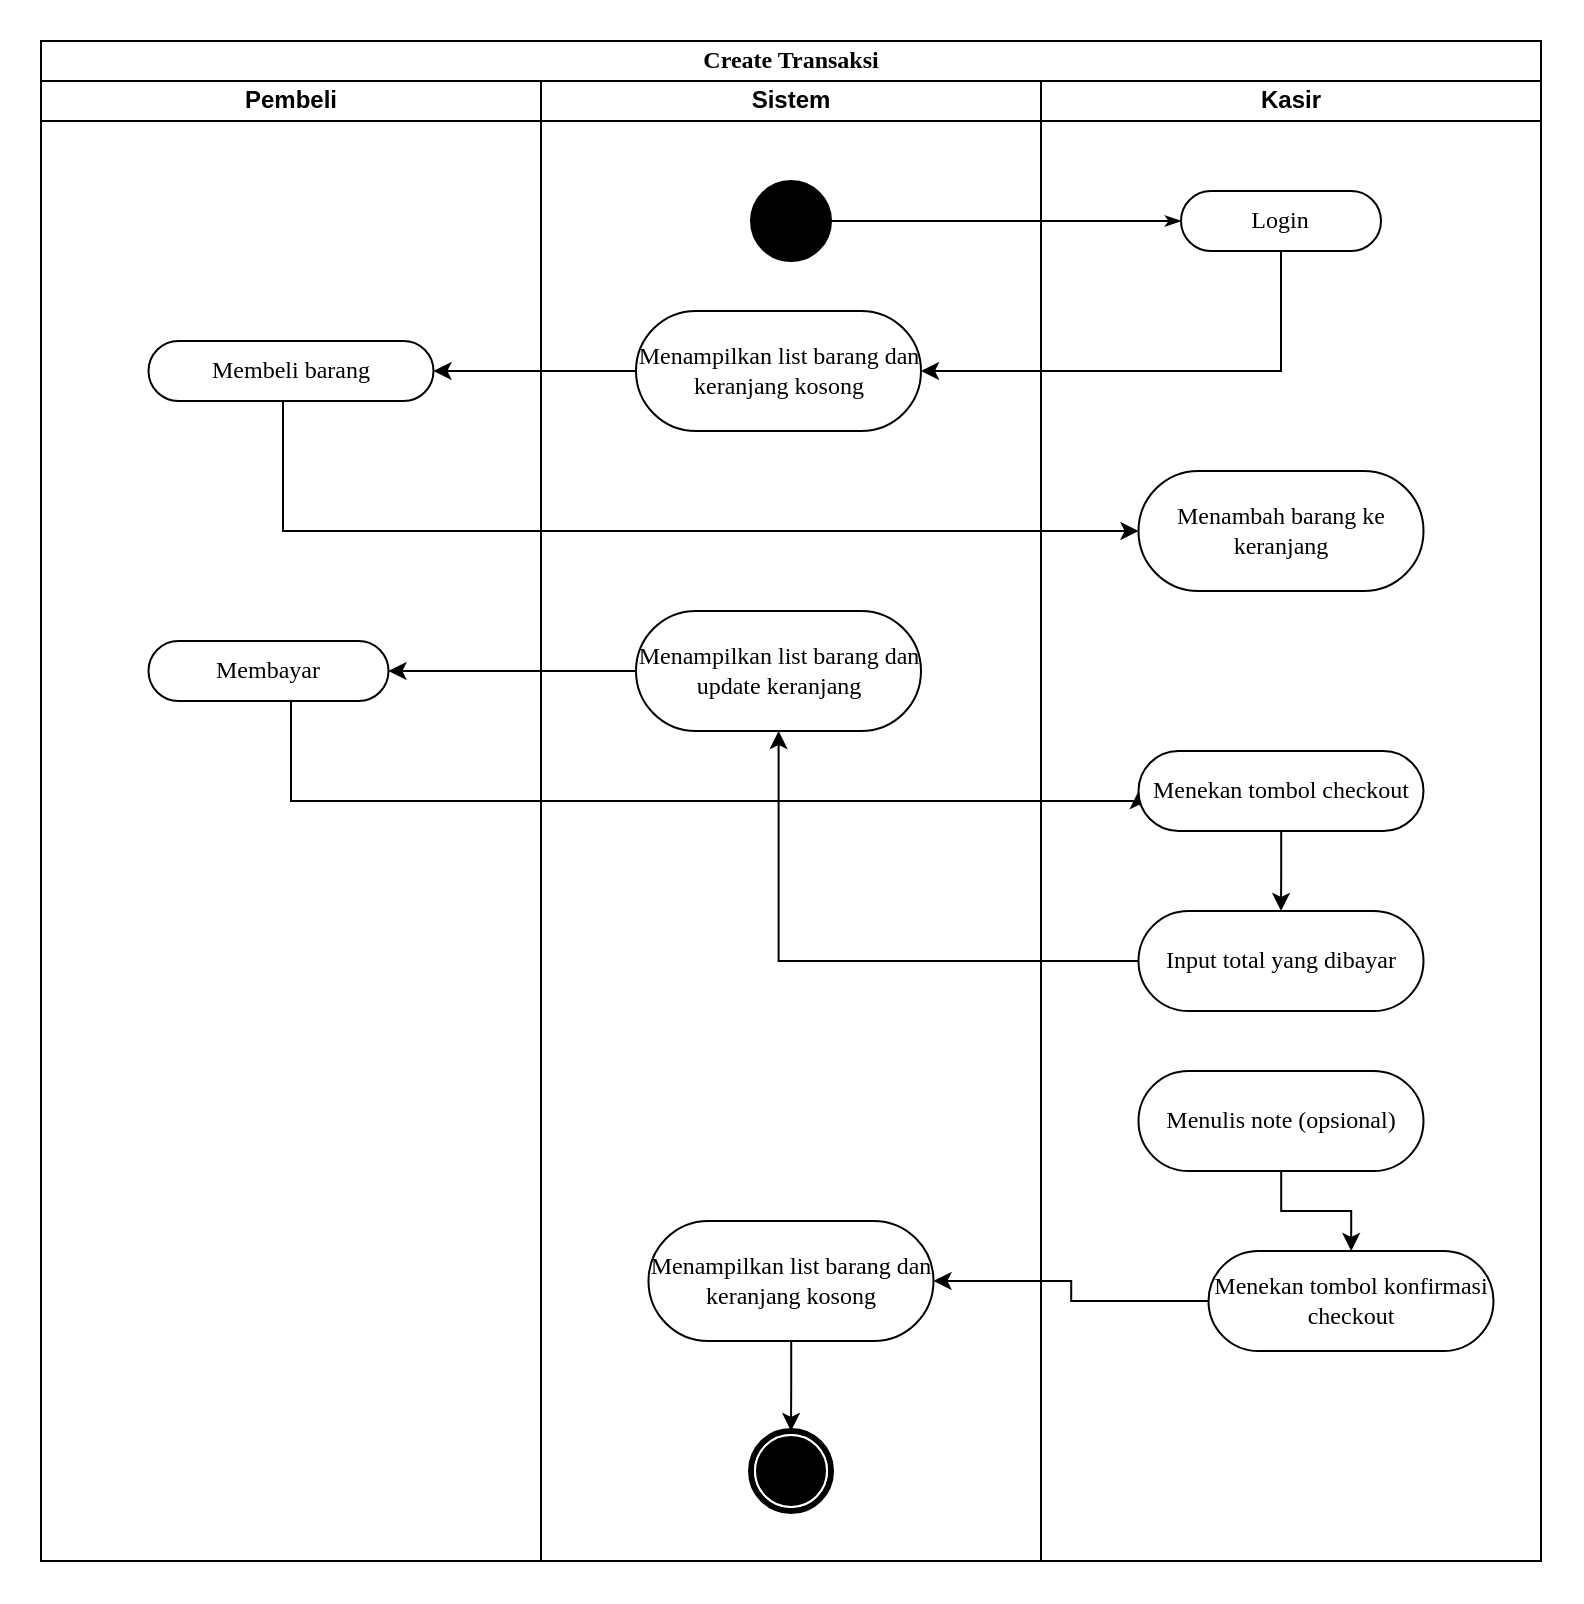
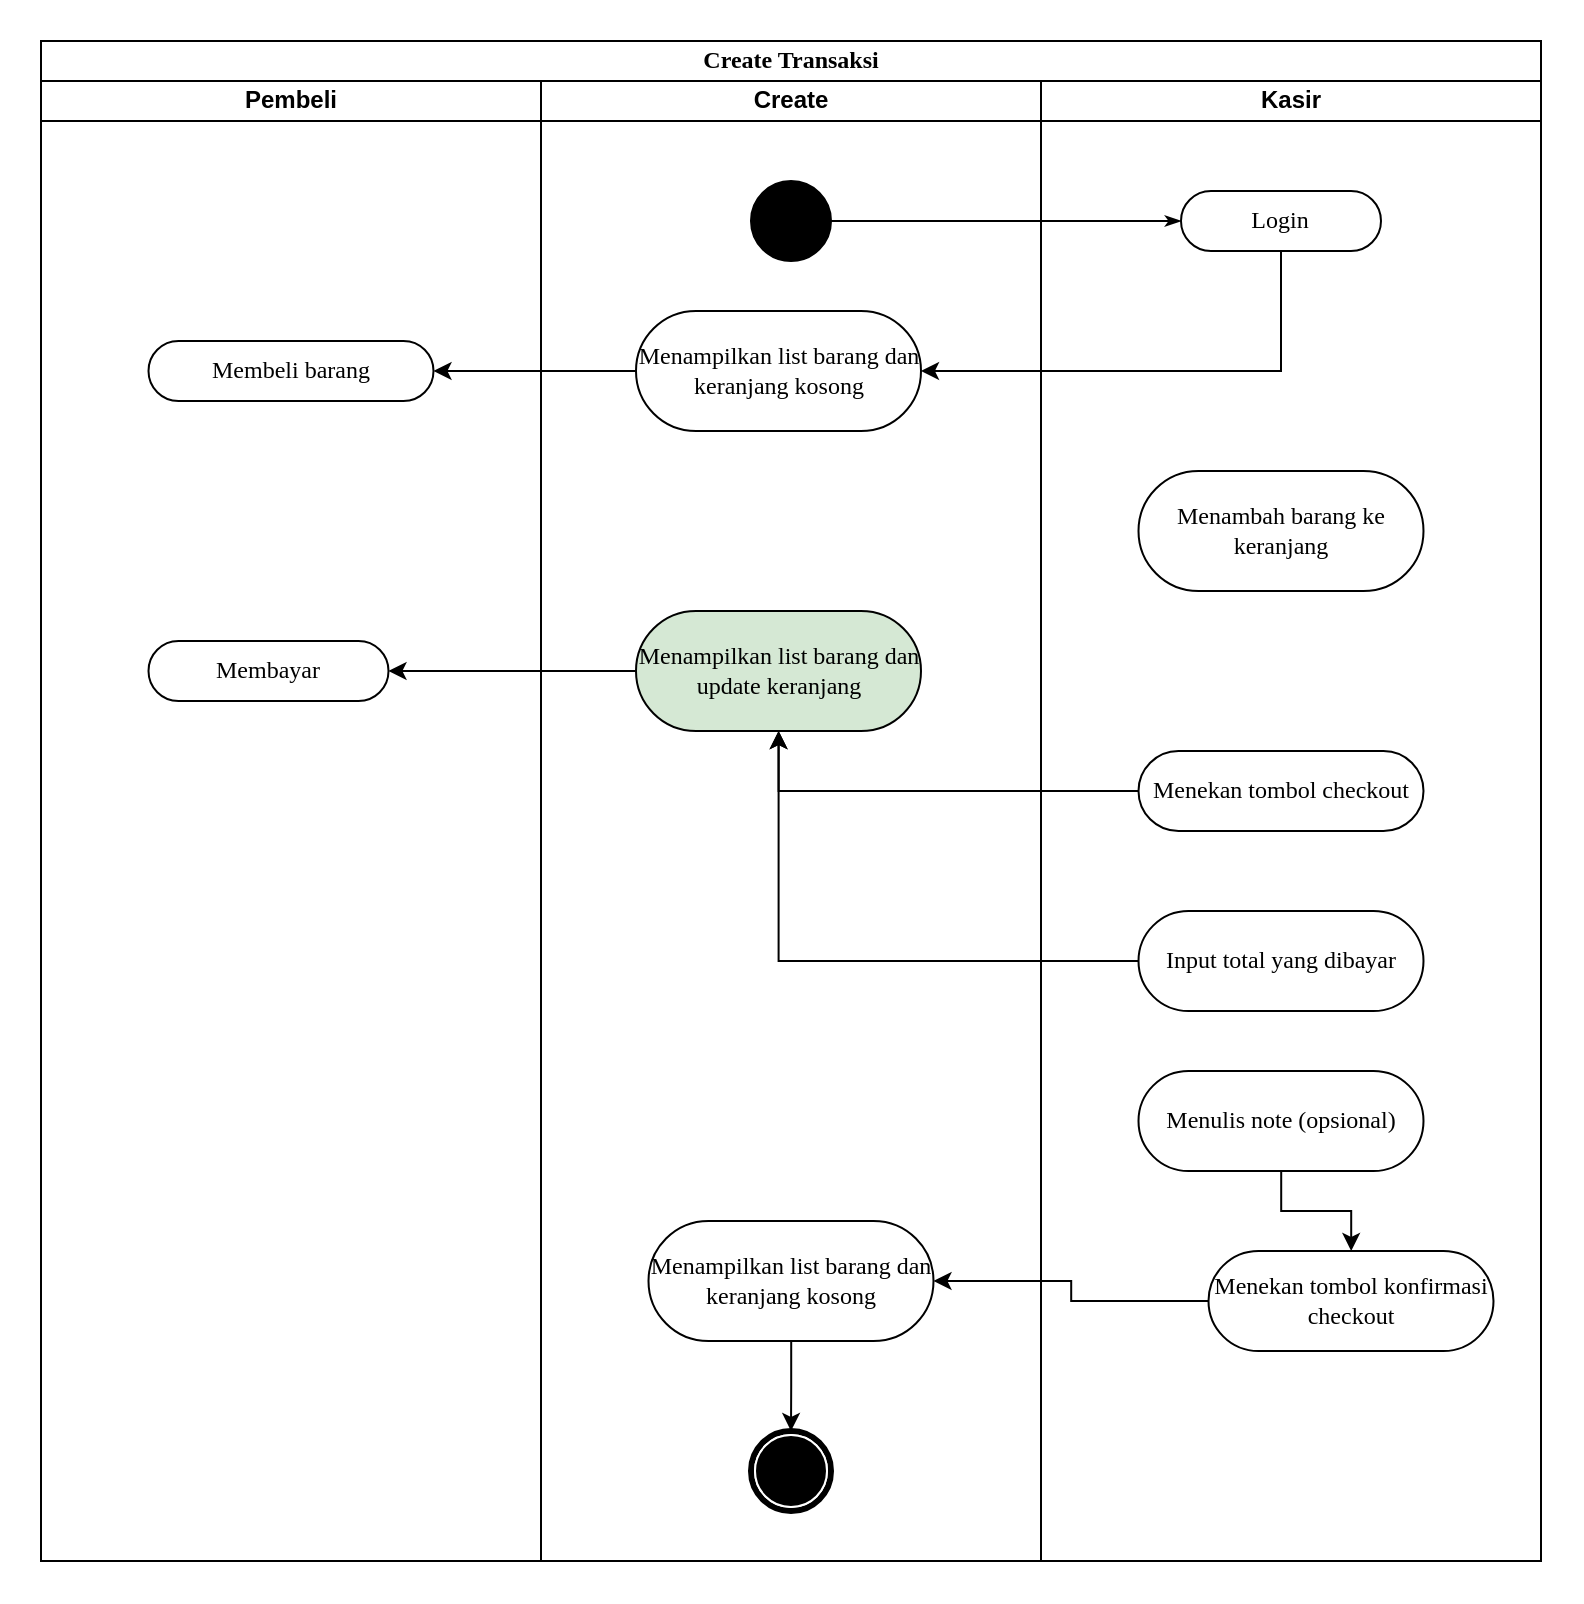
- <mxCell id="6" value="Sistem" style="swimlane;html=1;startSize=20;" parent="2" vertex="1"><mxGeometry x="250" y="20" width="250" height="740" as="geometry" /></mxCell>
+ <mxCell id="6" value="Create" style="swimlane;html=1;startSize=20;" parent="2" vertex="1"><mxGeometry x="250" y="20" width="250" height="740" as="geometry" /></mxCell>
- <mxCell id="16" style="edgeStyle=orthogonalEdgeStyle;rounded=0;orthogonalLoop=1;jettySize=auto;html=1;entryX=0;entryY=0.5;entryDx=0;entryDy=0;" edge="1" parent="2" source="4" target="22"><mxGeometry relative="1" as="geometry"><Array as="points"><mxPoint x="121" y="245" /></Array></mxGeometry></mxCell>
- <mxCell id="9" value="Menampilkan list barang dan update keranjang" style="rounded=1;whiteSpace=wrap;html=1;shadow=0;comic=0;labelBackgroundColor=none;strokeWidth=1;fontFamily=Verdana;fontSize=12;align=center;arcSize=50;" vertex="1" parent="6"><mxGeometry x="47.5" y="265" width="142.5" height="60" as="geometry" /></mxCell>
+ <mxCell id="9" value="Menampilkan list barang dan update keranjang" style="rounded=1;whiteSpace=wrap;html=1;shadow=0;comic=0;labelBackgroundColor=none;strokeWidth=1;fontFamily=Verdana;fontSize=12;align=center;arcSize=50;fillColor=#d5e8d4;" vertex="1" parent="6"><mxGeometry x="47.5" y="265" width="142.5" height="60" as="geometry" /></mxCell>
- <mxCell id="18" style="edgeStyle=orthogonalEdgeStyle;rounded=0;orthogonalLoop=1;jettySize=auto;html=1;entryX=0;entryY=0.5;entryDx=0;entryDy=0;" edge="1" parent="2" source="5" target="24"><mxGeometry relative="1" as="geometry"><Array as="points"><mxPoint x="125" y="380" /></Array></mxGeometry></mxCell>
- <mxCell id="23" value="" style="edgeStyle=orthogonalEdgeStyle;rounded=0;orthogonalLoop=1;jettySize=auto;html=1;entryX=0.5;entryY=0;entryDx=0;entryDy=0;" edge="1" parent="20" source="24" target="26"><mxGeometry relative="1" as="geometry" /></mxCell>
+ <mxCell id="23" value="" style="edgeStyle=orthogonalEdgeStyle;rounded=0;orthogonalLoop=1;jettySize=auto;html=1;" edge="1" parent="20" source="24" target="9"><mxGeometry relative="1" as="geometry" /></mxCell>
